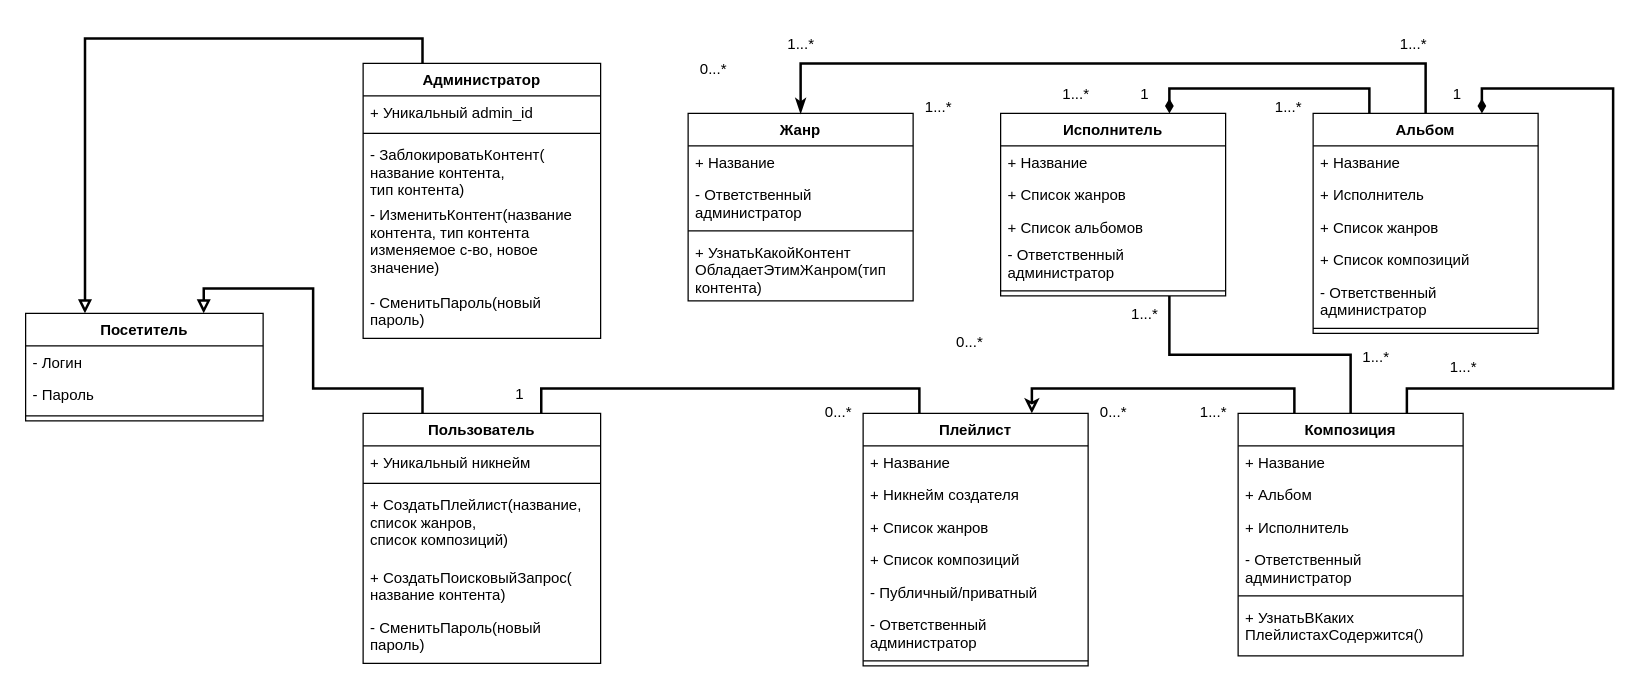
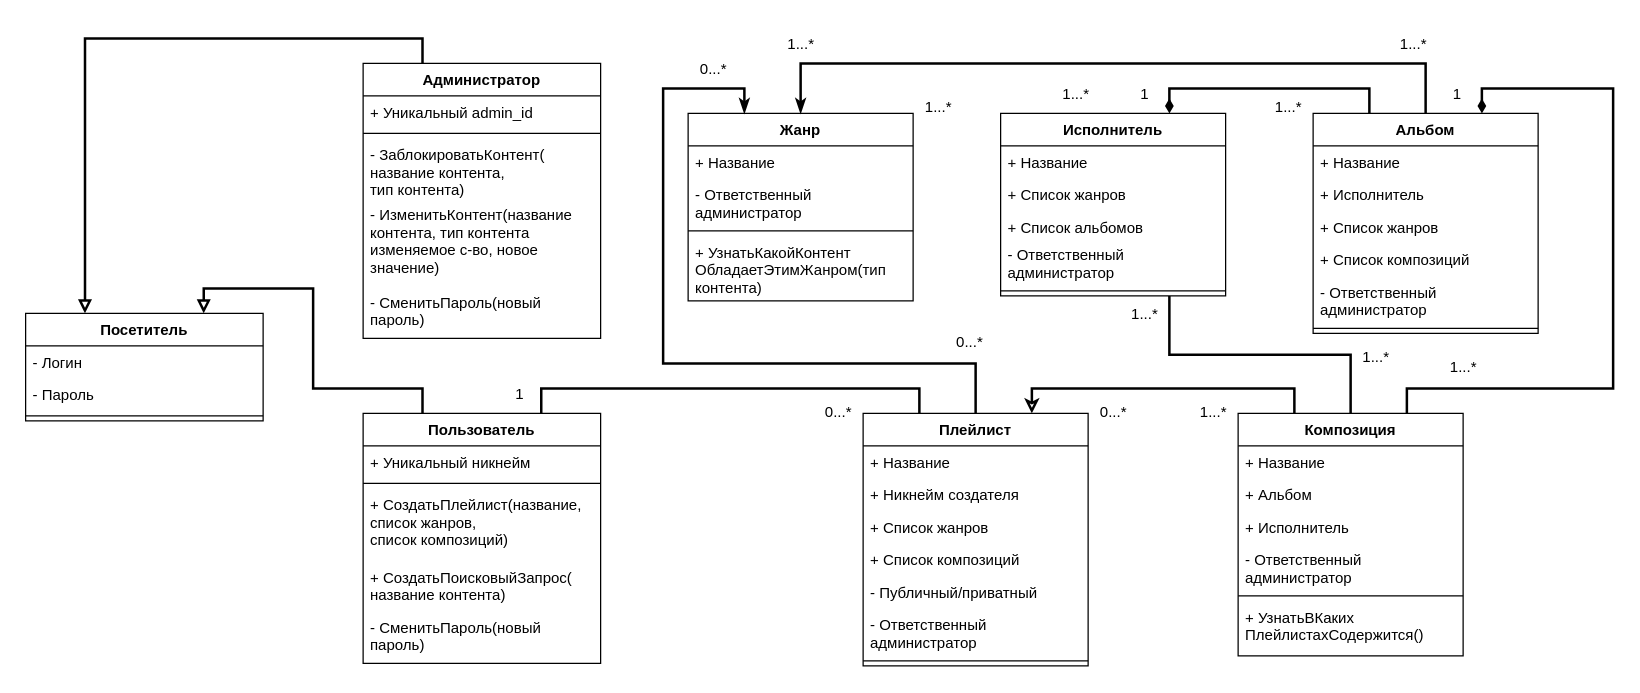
+ <mxCell id="47" style="edgeStyle=orthogonalEdgeStyle;rounded=0;html=1;exitX=0.5;exitY=0;exitDx=0;exitDy=0;entryX=0.25;entryY=0;entryDx=0;entryDy=0;strokeColor=default;strokeWidth=2;startArrow=none;startFill=0;endArrow=classicThin;endFill=1;" edge="1" parent="1" source="48" target="17"><mxGeometry relative="1" as="geometry"><Array as="points"><mxPoint x="780" y="290" /><mxPoint x="530" y="290" /><mxPoint x="530" y="70" /><mxPoint x="595" y="70" /></Array></mxGeometry></mxCell>
